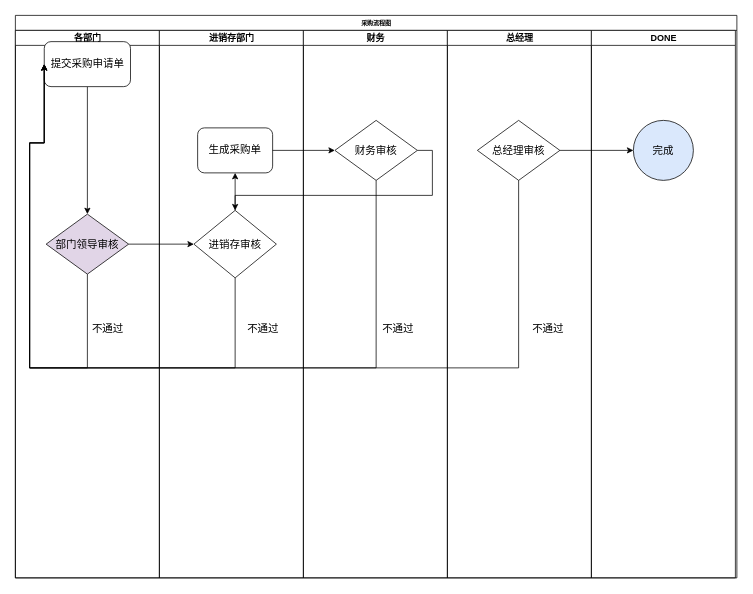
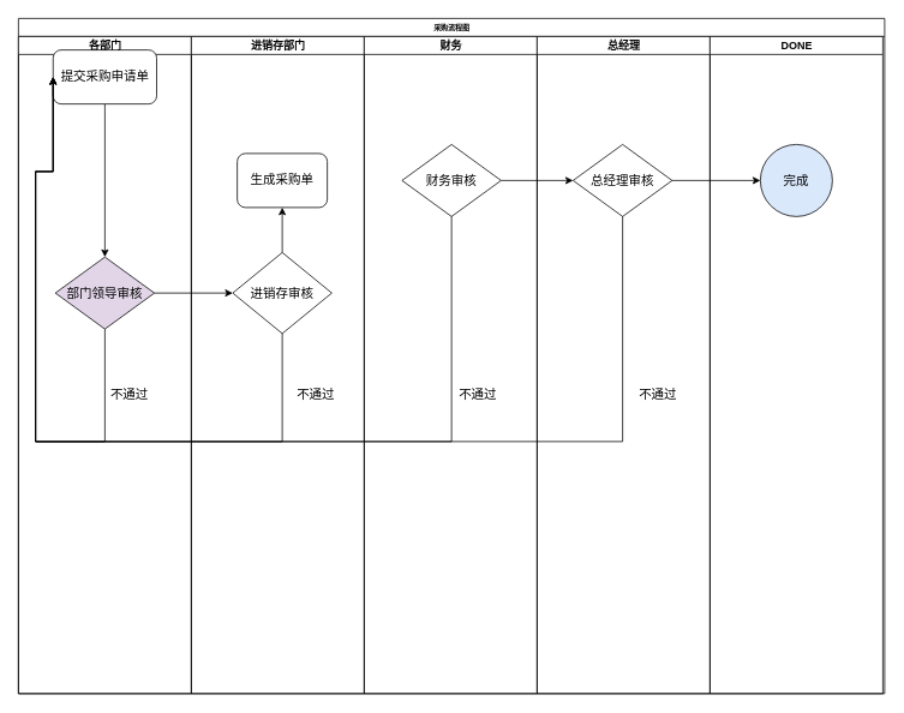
- <mxCell id="22" style="edgeStyle=orthogonalEdgeStyle;rounded=0;orthogonalLoop=1;jettySize=auto;html=1;exitX=1;exitY=0.5;exitDx=0;exitDy=0;entryX=0;entryY=0.5;entryDx=0;entryDy=0;" edge="1" parent="2" source="10" target="15"><mxGeometry relative="1" as="geometry" /></mxCell>
- <mxCell id="23" style="edgeStyle=orthogonalEdgeStyle;rounded=0;orthogonalLoop=1;jettySize=auto;html=1;exitX=1;exitY=0.5;exitDx=0;exitDy=0;" edge="1" parent="2" source="15" target="12"><mxGeometry relative="1" as="geometry" /></mxCell>
+ <mxCell id="23" style="edgeStyle=orthogonalEdgeStyle;rounded=0;orthogonalLoop=1;jettySize=auto;html=1;exitX=1;exitY=0.5;exitDx=0;exitDy=0;entryX=0;entryY=0.5;entryDx=0;entryDy=0;" edge="1" parent="2" source="15" target="18"><mxGeometry relative="1" as="geometry" /></mxCell>
